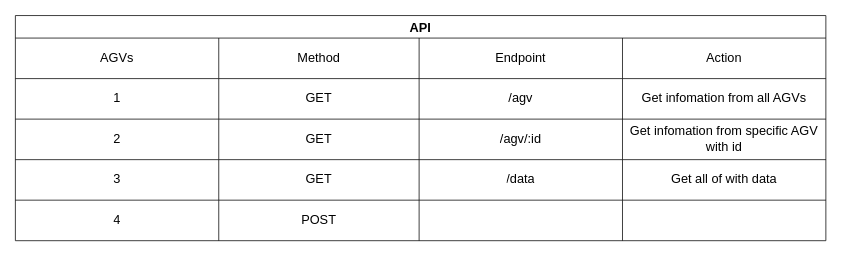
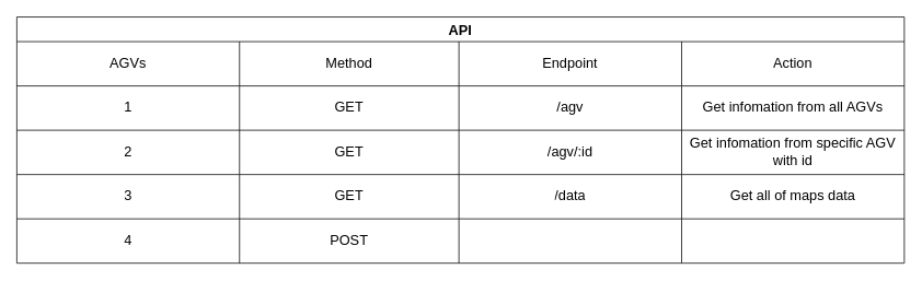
- <mxCell id="22" value="Get all of with data" style="shape=partialRectangle;html=1;whiteSpace=wrap;connectable=0;fillColor=none;top=0;left=0;bottom=0;right=0;overflow=hidden;fontSize=17;" parent="18" vertex="1"><mxGeometry x="809" width="271" height="54" as="geometry"><mxRectangle width="271" height="54" as="alternateBounds" /></mxGeometry></mxCell>
+ <mxCell id="22" value="Get all of maps data" style="shape=partialRectangle;html=1;whiteSpace=wrap;connectable=0;fillColor=none;top=0;left=0;bottom=0;right=0;overflow=hidden;fontSize=17;" parent="18" vertex="1"><mxGeometry x="809" width="271" height="54" as="geometry"><mxRectangle width="271" height="54" as="alternateBounds" /></mxGeometry></mxCell>
